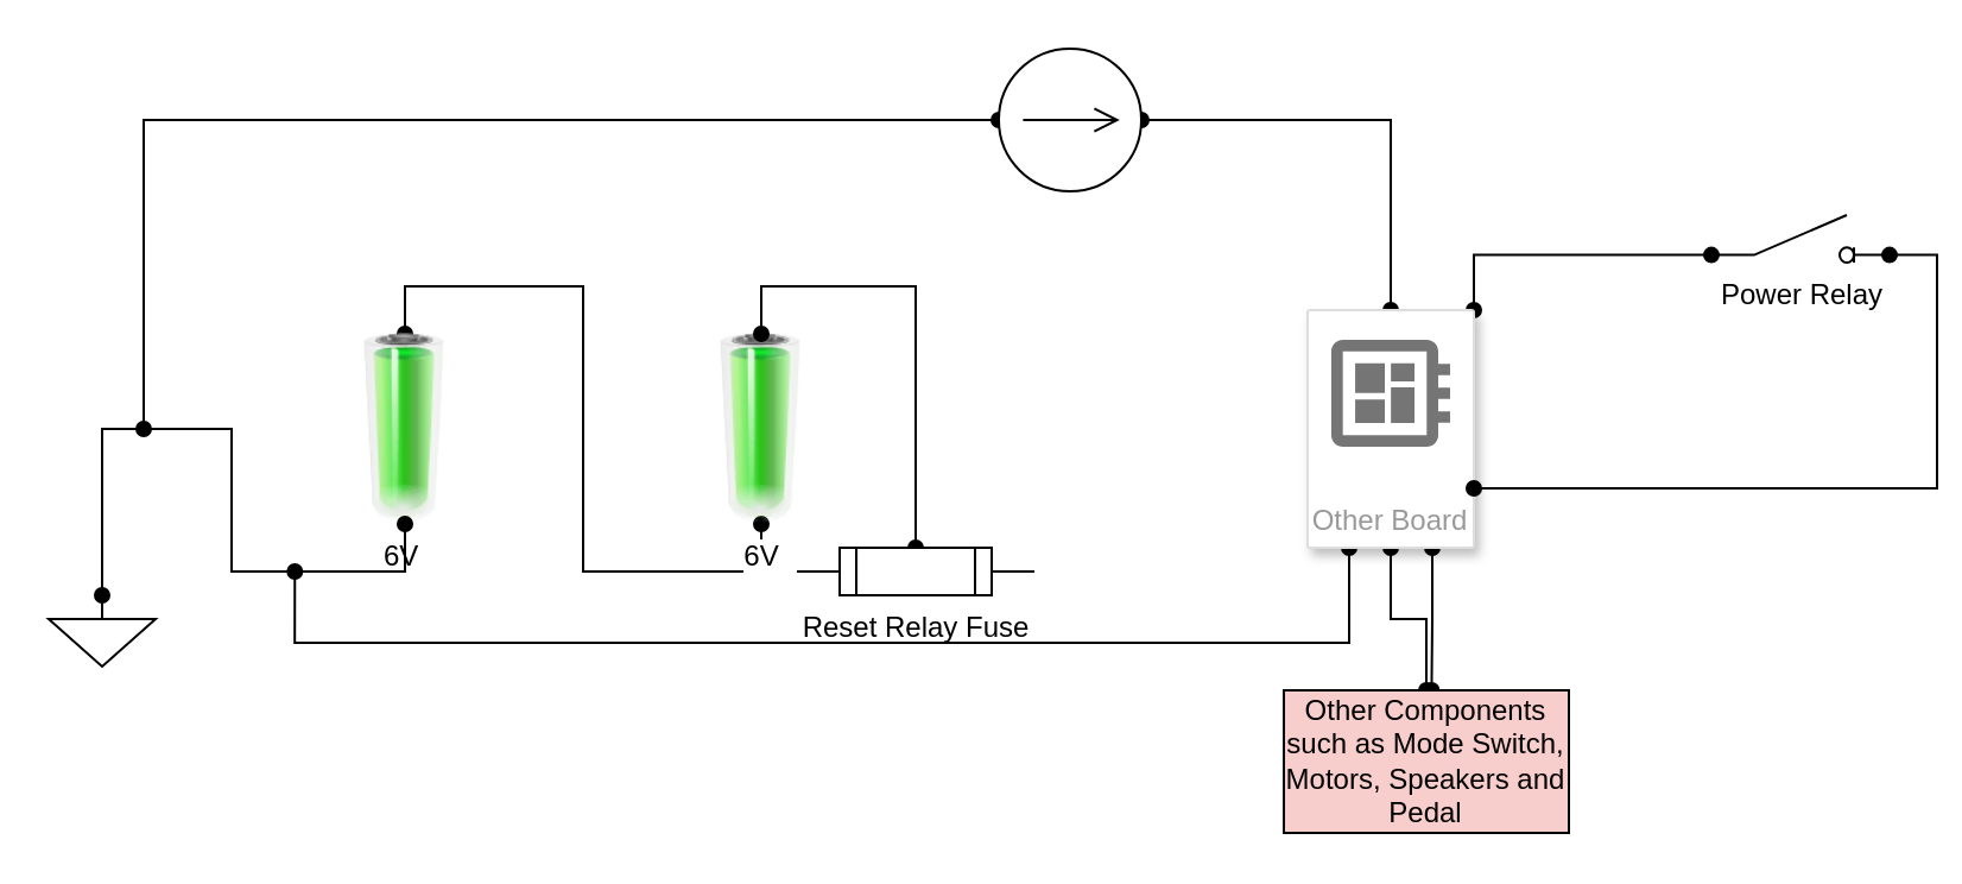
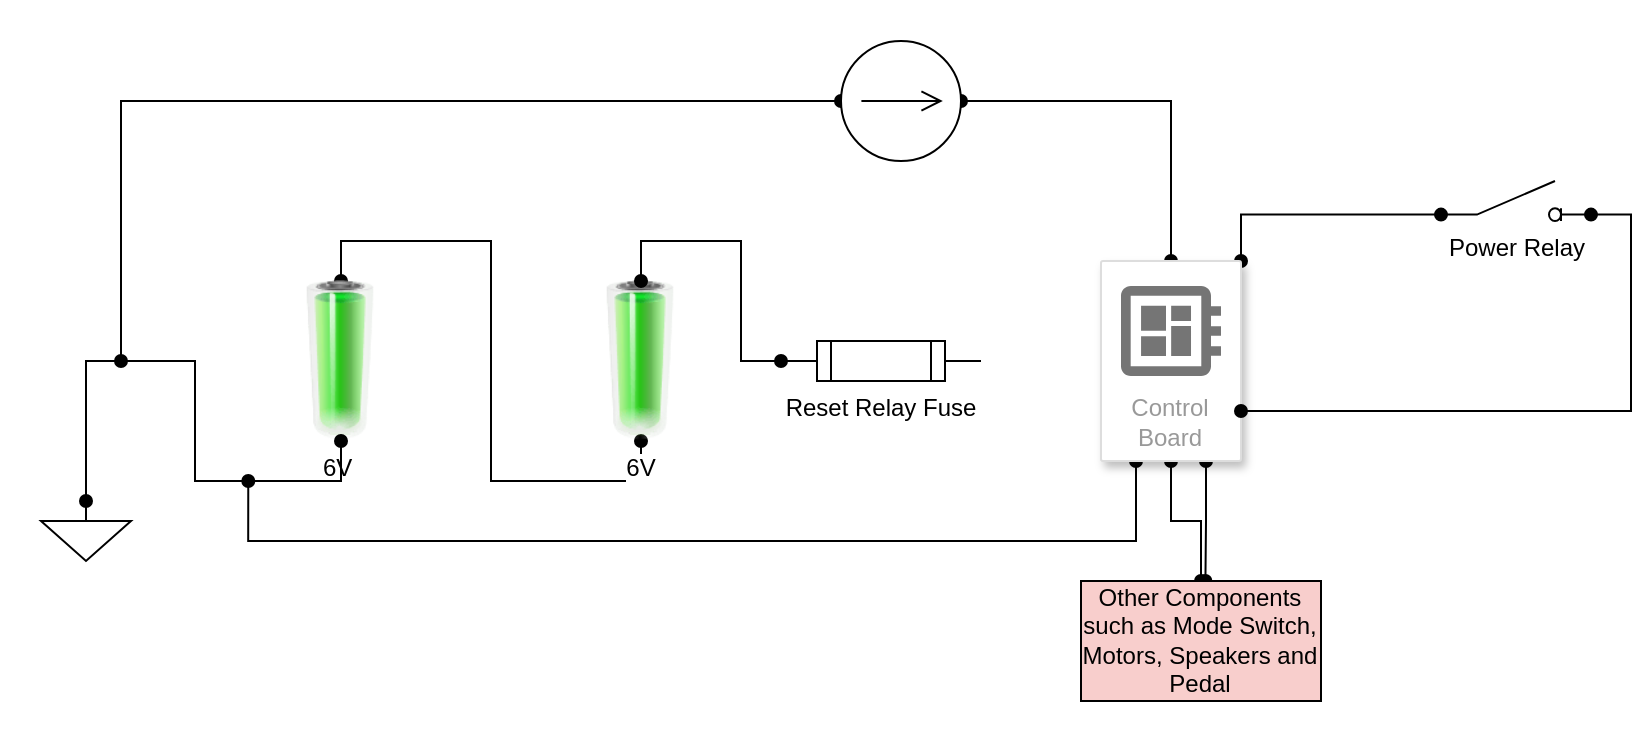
- <mxCell id="15" value="Other Board" style="strokeColor=#dddddd;shadow=1;strokeWidth=1;rounded=1;absoluteArcSize=1;arcSize=2;labelPosition=center;verticalLabelPosition=middle;align=center;verticalAlign=bottom;spacingLeft=0;fontColor=#999999;fontSize=12;whiteSpace=wrap;spacingBottom=2;html=1;" vertex="1" parent="1"><mxGeometry x="550" y="130" width="70" height="100" as="geometry" /></mxCell>
+ <mxCell id="15" value="Control Board" style="strokeColor=#dddddd;shadow=1;strokeWidth=1;rounded=1;absoluteArcSize=1;arcSize=2;labelPosition=center;verticalLabelPosition=middle;align=center;verticalAlign=bottom;spacingLeft=0;fontColor=#999999;fontSize=12;whiteSpace=wrap;spacingBottom=2;html=1;" vertex="1" parent="1"><mxGeometry x="550" y="130" width="70" height="100" as="geometry" /></mxCell>
- <mxCell id="18" value="Reset Relay Fuse" style="pointerEvents=1;verticalLabelPosition=bottom;shadow=0;dashed=0;align=center;html=1;verticalAlign=top;shape=mxgraph.electrical.miscellaneous.fuse_1;" vertex="1" parent="1"><mxGeometry x="335" y="230" width="100" height="20" as="geometry" /></mxCell>
+ <mxCell id="18" value="Reset Relay Fuse" style="pointerEvents=1;verticalLabelPosition=bottom;shadow=0;dashed=0;align=center;html=1;verticalAlign=top;shape=mxgraph.electrical.miscellaneous.fuse_1;" vertex="1" parent="1"><mxGeometry x="390" y="170" width="100" height="20" as="geometry" /></mxCell>
